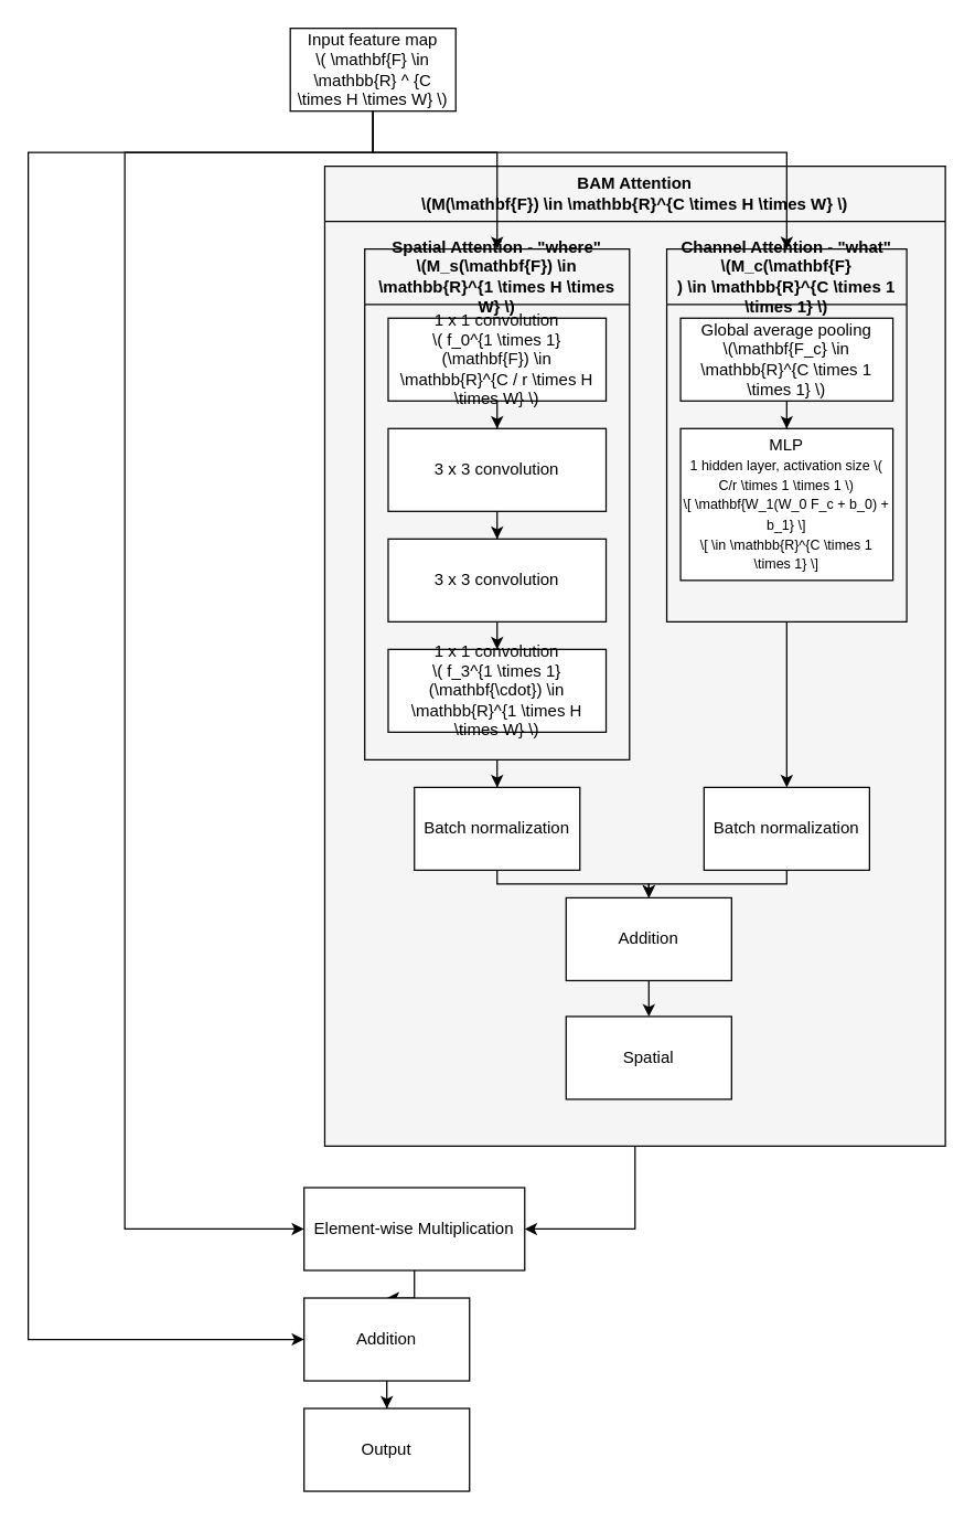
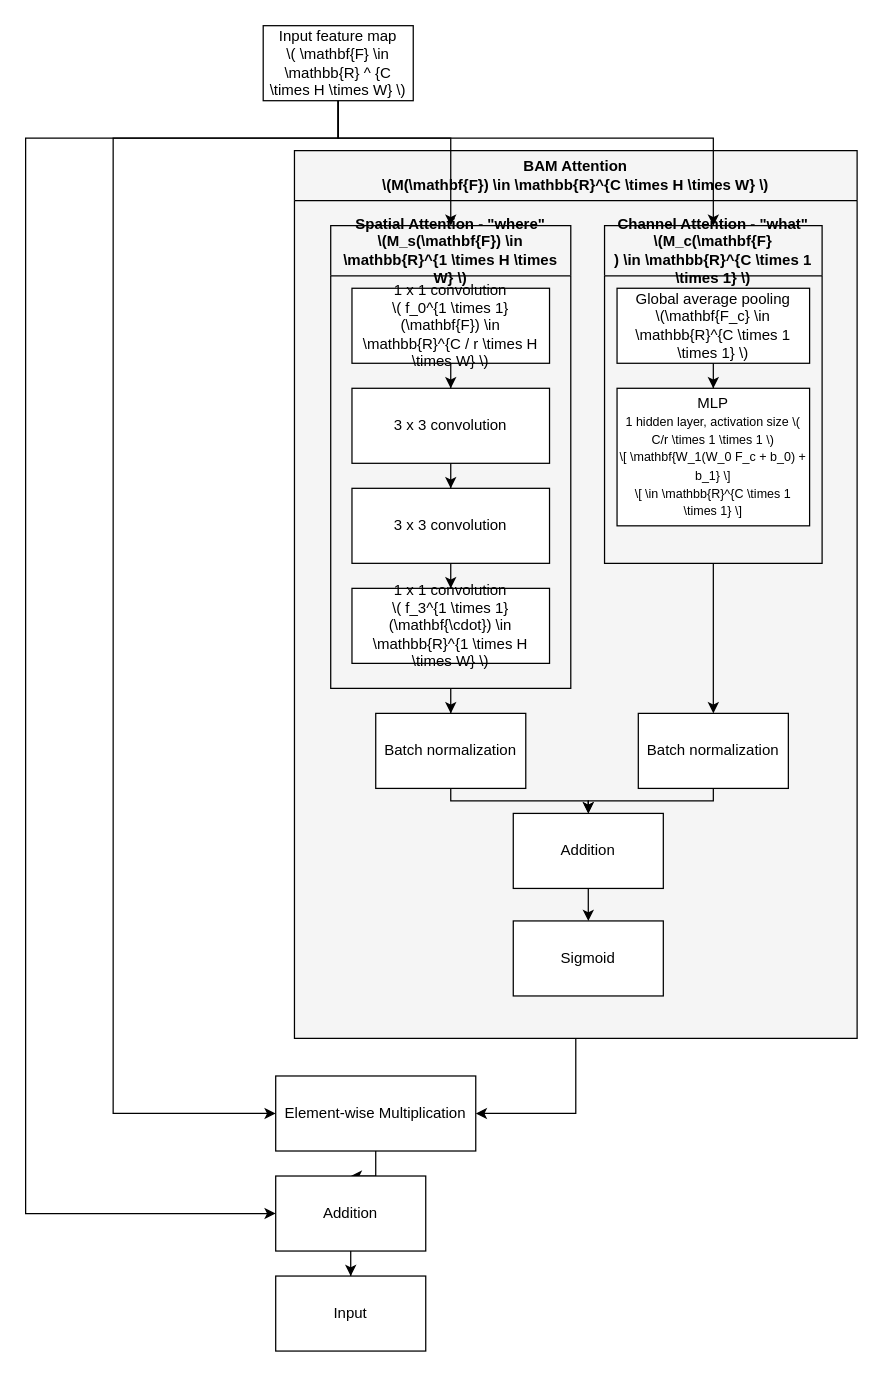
- <mxCell id="19" value="Spatial" style="rounded=0;whiteSpace=wrap;html=1;" parent="2" vertex="1"><mxGeometry x="175" y="616" width="120" height="60" as="geometry" /></mxCell>
+ <mxCell id="19" value="Sigmoid" style="rounded=0;whiteSpace=wrap;html=1;" parent="2" vertex="1"><mxGeometry x="175" y="616" width="120" height="60" as="geometry" /></mxCell>
- <mxCell id="32" value="Output" style="rounded=0;whiteSpace=wrap;html=1;" parent="1" vertex="1"><mxGeometry x="220" y="1020" width="120" height="60" as="geometry" /></mxCell>
+ <mxCell id="32" value="Input" style="rounded=0;whiteSpace=wrap;html=1;" parent="1" vertex="1"><mxGeometry x="220" y="1020" width="120" height="60" as="geometry" /></mxCell>
